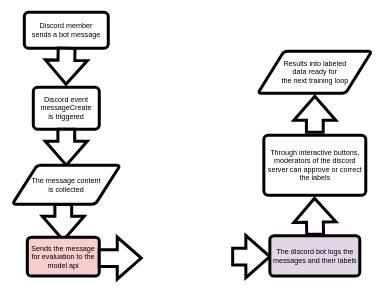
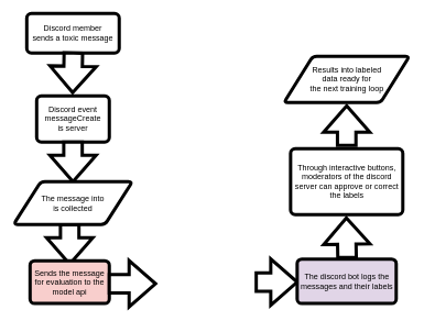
- <mxCell id="4" value="Discord member&lt;div&gt;sends a bot message&lt;/div&gt;" style="rounded=1;whiteSpace=wrap;html=1;absoluteArcSize=1;arcSize=14;strokeWidth=5;" parent="1" vertex="1"><mxGeometry x="40" y="20" width="140" height="60" as="geometry" /></mxCell>
+ <mxCell id="4" value="Discord member&lt;div&gt;sends a toxic message&lt;/div&gt;" style="rounded=1;whiteSpace=wrap;html=1;absoluteArcSize=1;arcSize=14;strokeWidth=5;" parent="1" vertex="1"><mxGeometry x="40" y="20" width="140" height="60" as="geometry" /></mxCell>
- <mxCell id="6" value="Discord event&lt;div&gt;messageCreate&lt;/div&gt;&lt;div&gt;is triggered&lt;/div&gt;" style="rounded=1;whiteSpace=wrap;html=1;absoluteArcSize=1;arcSize=14;strokeWidth=5;" parent="1" vertex="1"><mxGeometry x="55" y="145" width="110" height="70" as="geometry" /></mxCell>
+ <mxCell id="6" value="Discord event&lt;div&gt;messageCreate&lt;/div&gt;&lt;div&gt;is server&lt;/div&gt;" style="rounded=1;whiteSpace=wrap;html=1;absoluteArcSize=1;arcSize=14;strokeWidth=5;" parent="1" vertex="1"><mxGeometry x="55" y="145" width="110" height="70" as="geometry" /></mxCell>
- <mxCell id="8" value="The message content&lt;div&gt;is collected&lt;/div&gt;" style="shape=parallelogram;html=1;strokeWidth=5;perimeter=parallelogramPerimeter;whiteSpace=wrap;rounded=1;arcSize=12;size=0.23;" parent="1" vertex="1"><mxGeometry x="20" y="275" width="180" height="65" as="geometry" /></mxCell>
+ <mxCell id="8" value="The message into&lt;div&gt;is collected&lt;/div&gt;" style="shape=parallelogram;html=1;strokeWidth=5;perimeter=parallelogramPerimeter;whiteSpace=wrap;rounded=1;arcSize=12;size=0.23;" parent="1" vertex="1"><mxGeometry x="20" y="275" width="180" height="65" as="geometry" /></mxCell>
